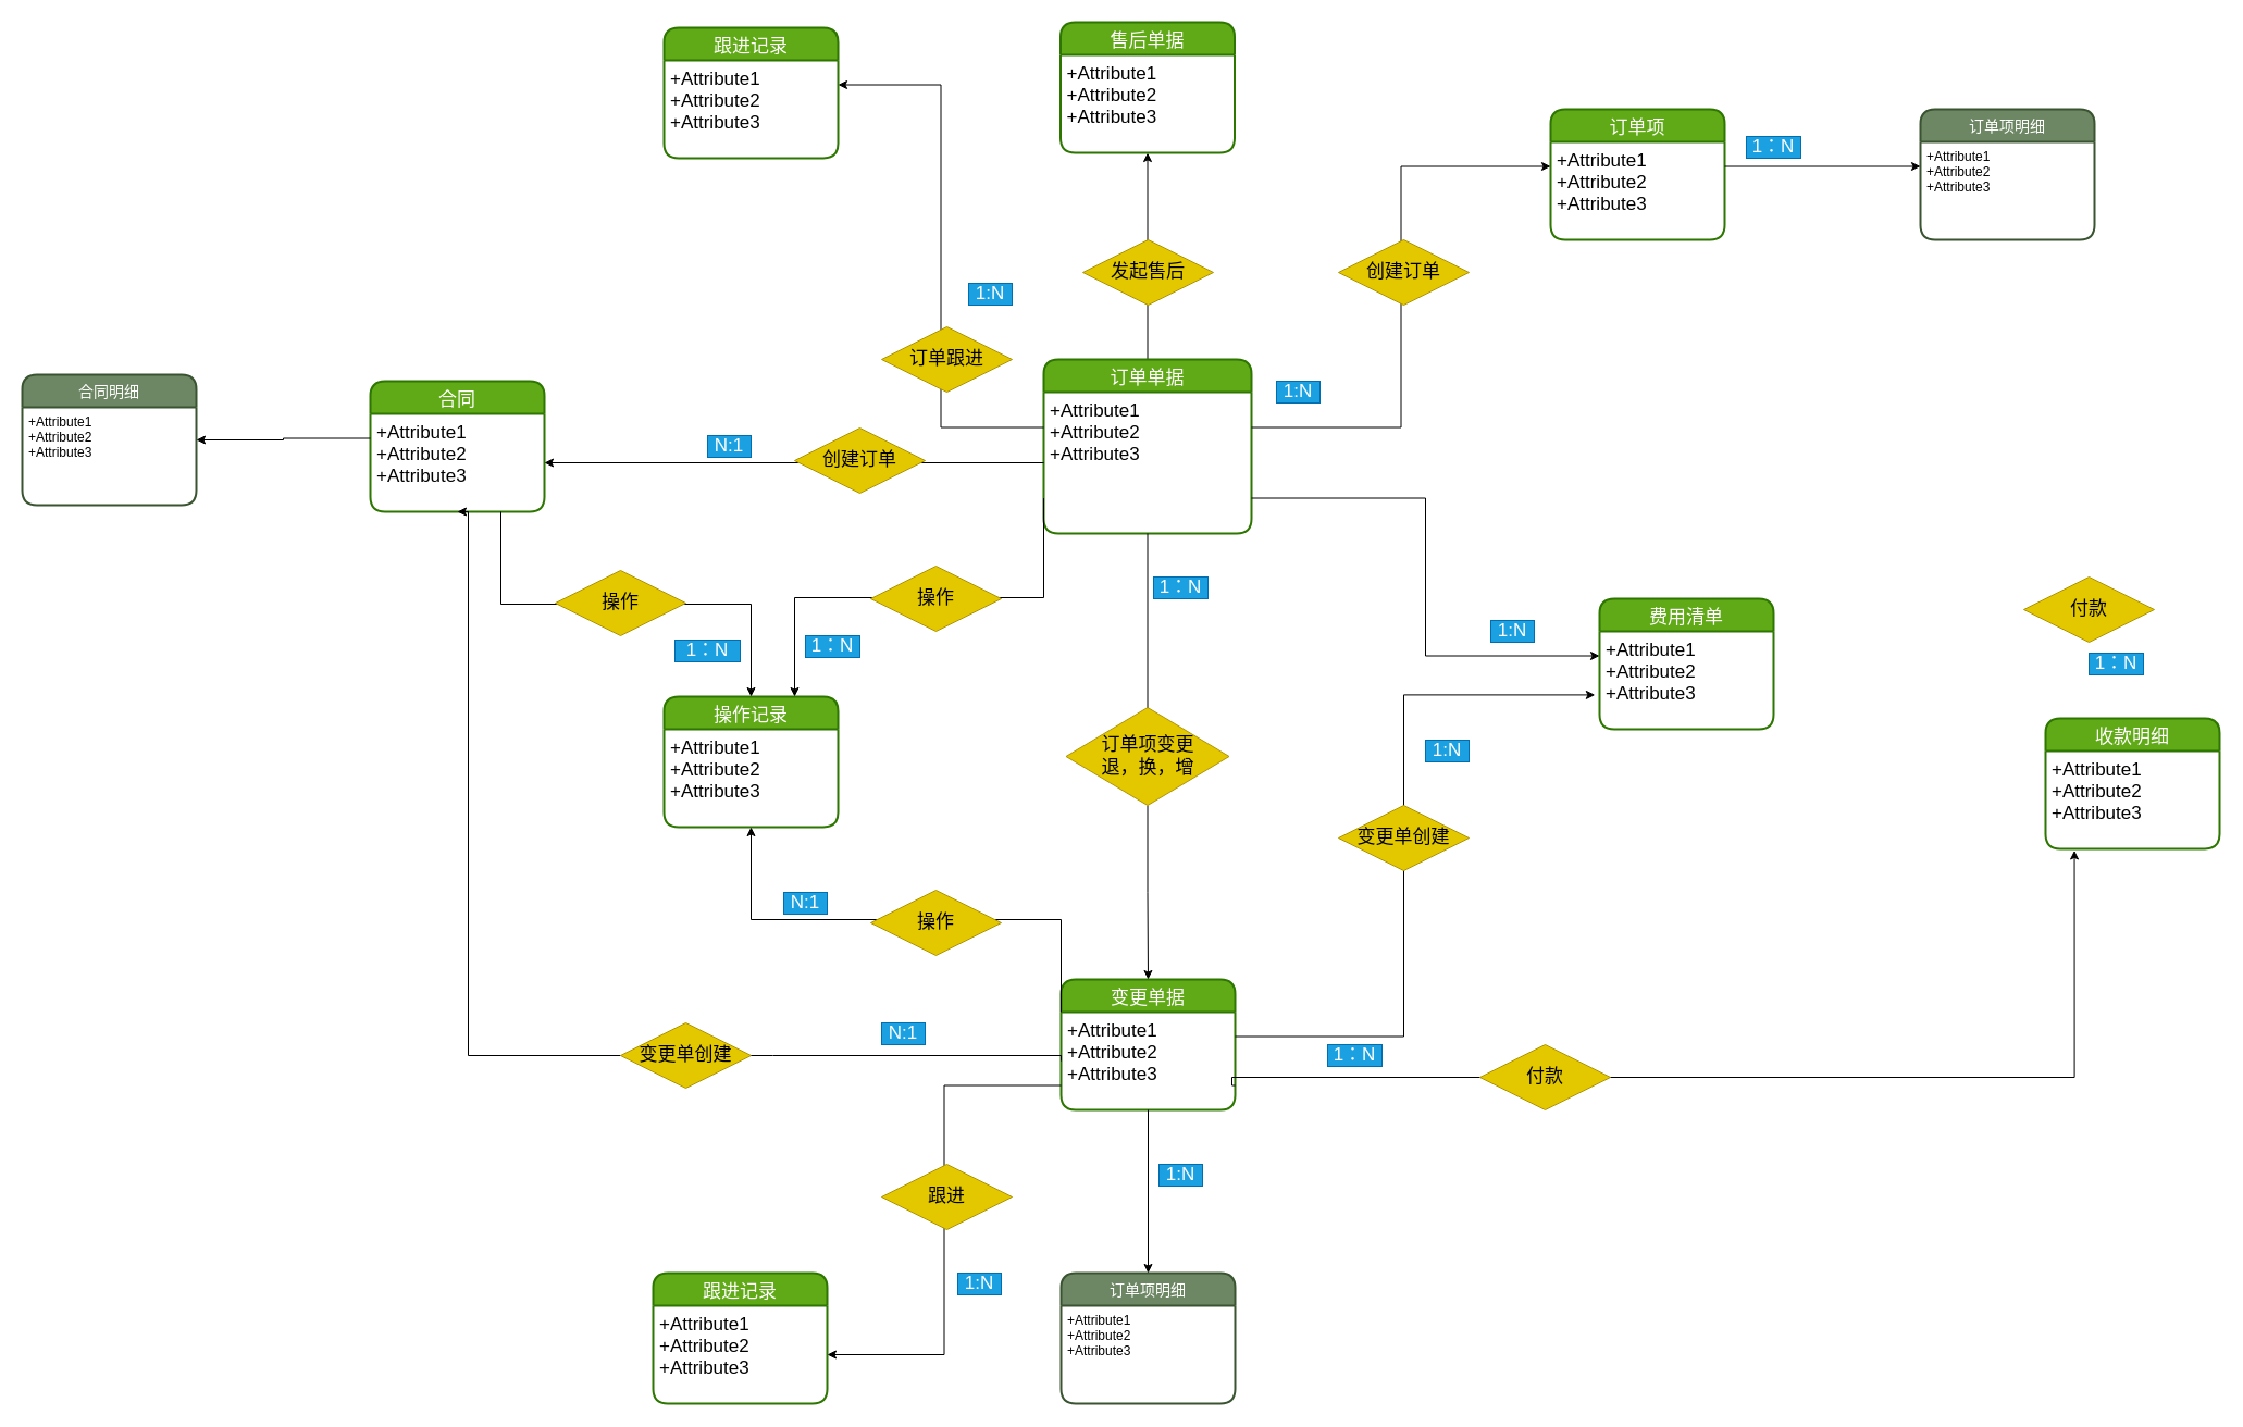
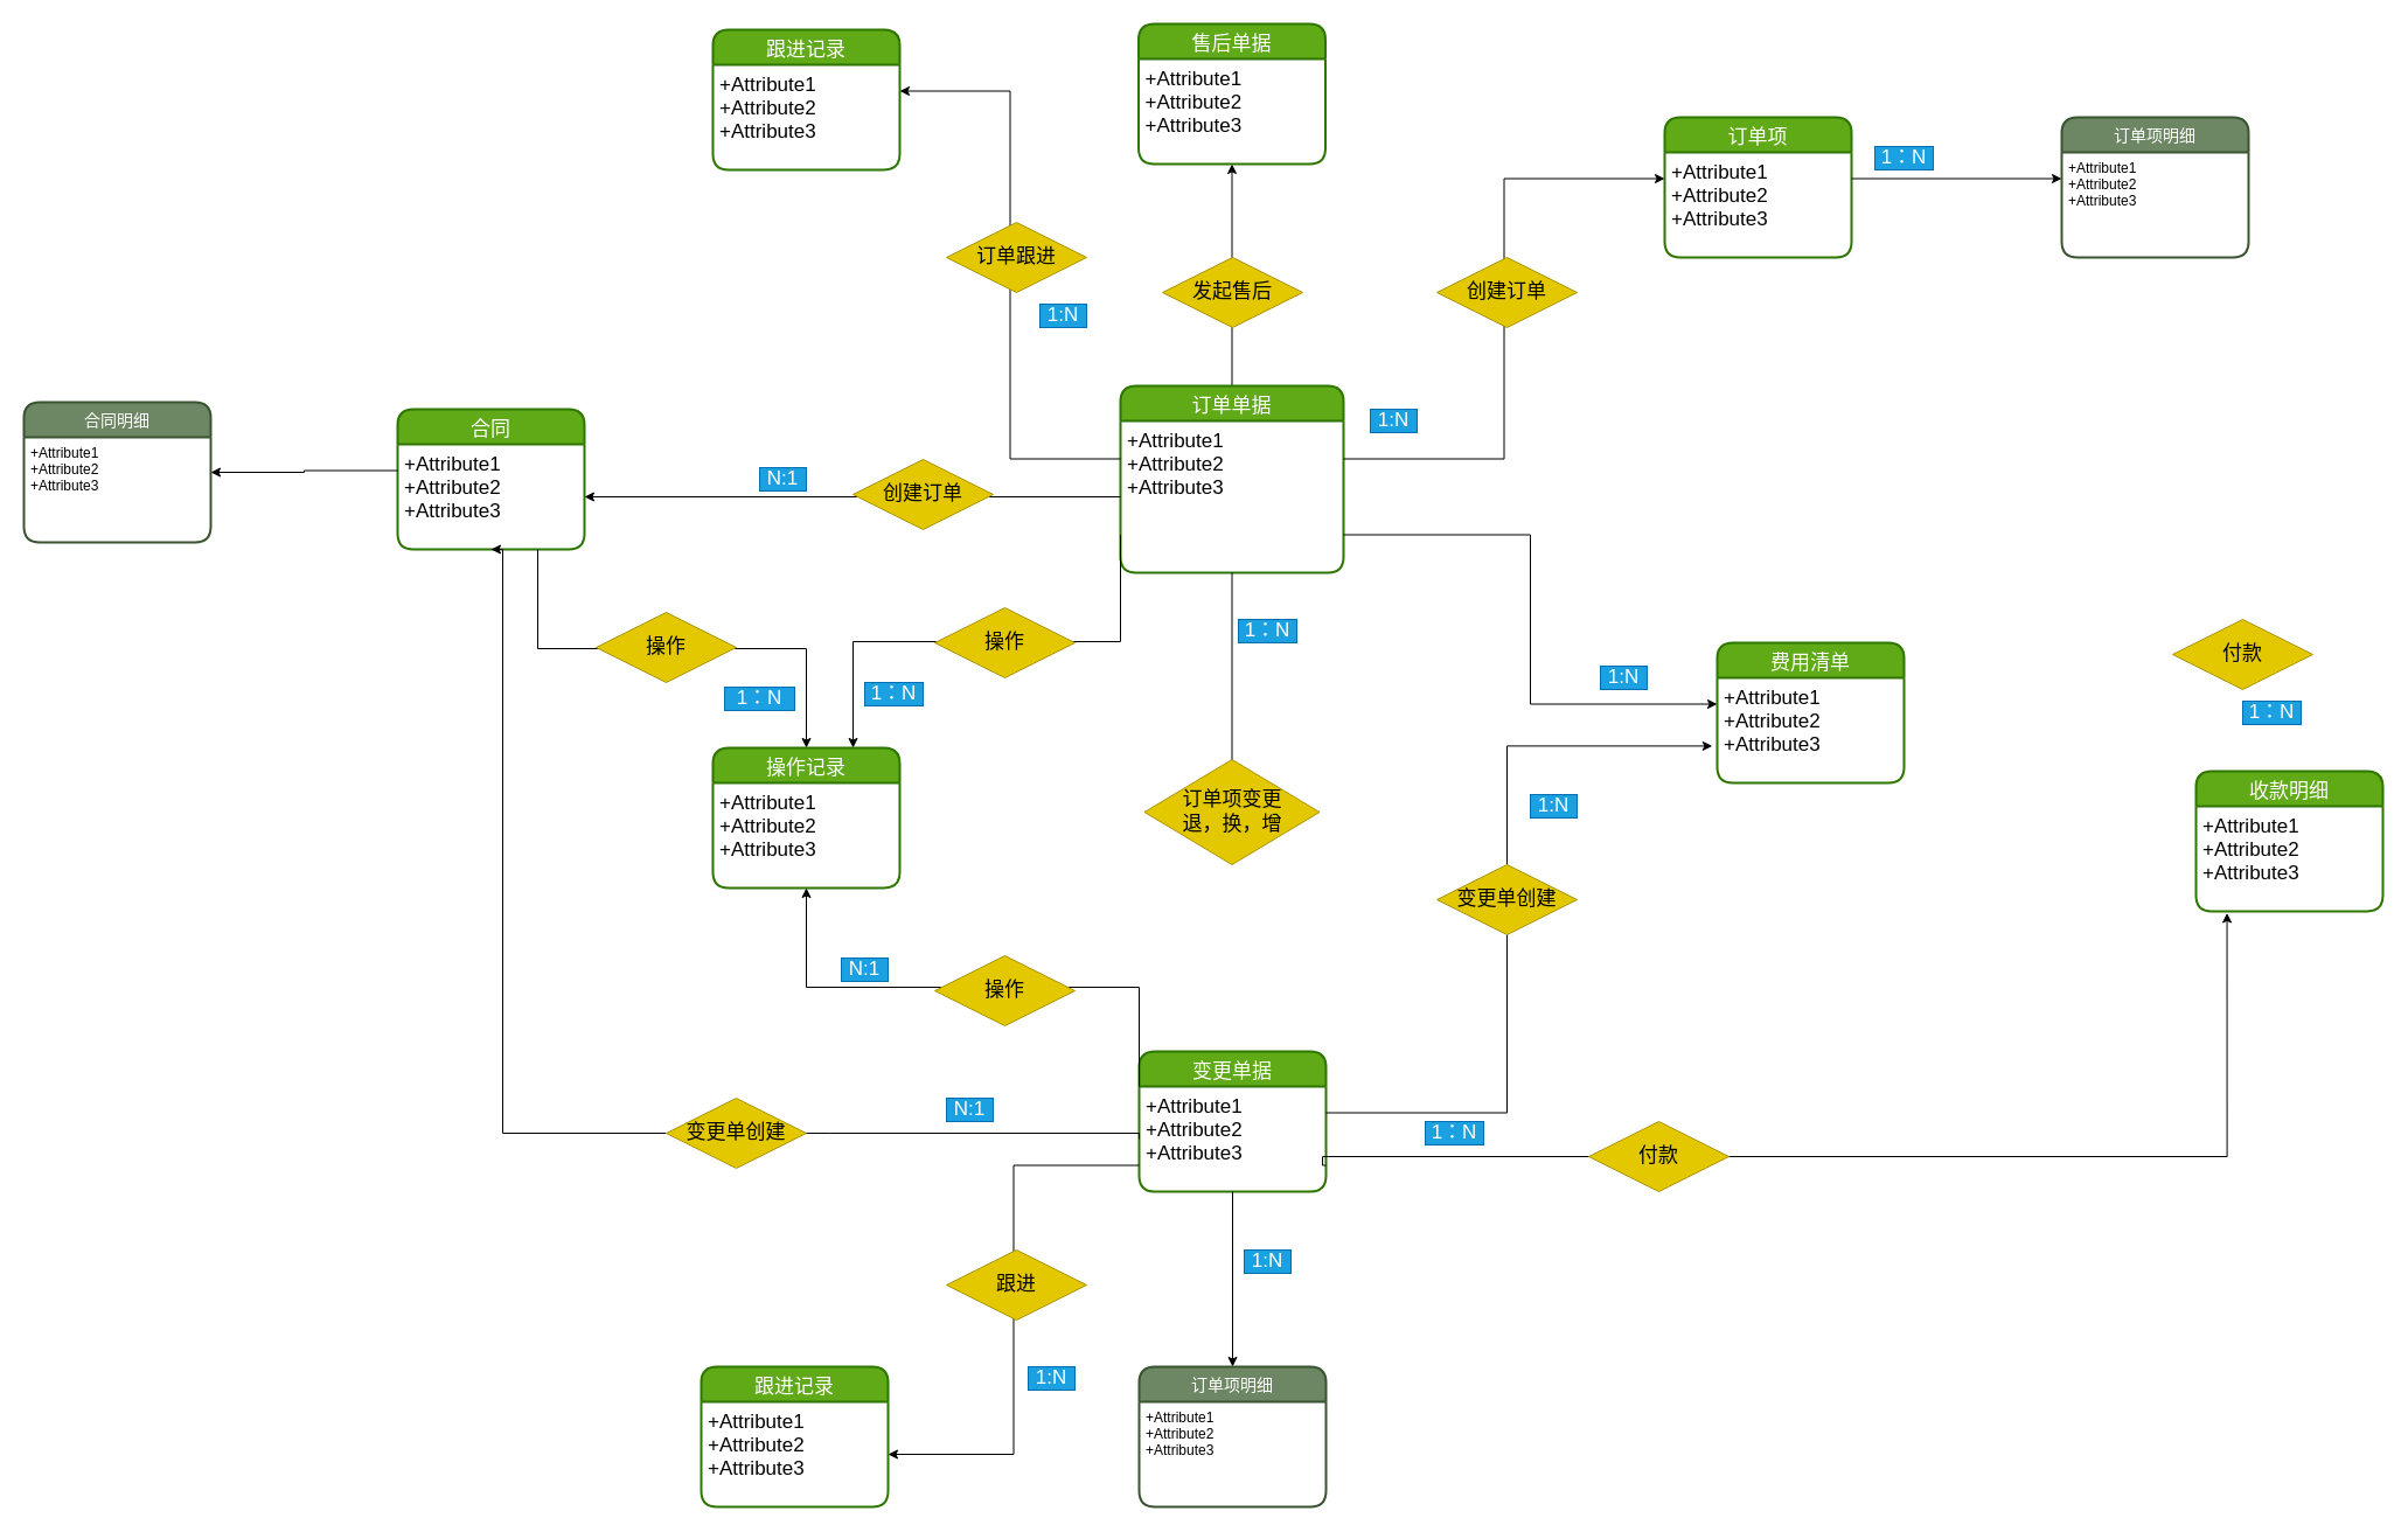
- <mxCell id="57" value="订单跟进" style="shape=rhombus;perimeter=rhombusPerimeter;whiteSpace=wrap;html=1;align=center;fontSize=17;fillColor=#e3c800;strokeColor=#B09500;fontColor=#000000;" vertex="1" parent="1"><mxGeometry x="810" y="300" width="120" height="60" as="geometry" /></mxCell>
+ <mxCell id="57" value="订单跟进" style="shape=rhombus;perimeter=rhombusPerimeter;whiteSpace=wrap;html=1;align=center;fontSize=17;fillColor=#e3c800;strokeColor=#B09500;fontColor=#000000;" vertex="1" parent="1"><mxGeometry x="810" y="190" width="120" height="60" as="geometry" /></mxCell>
- <mxCell id="13" style="edgeStyle=orthogonalEdgeStyle;rounded=0;orthogonalLoop=1;jettySize=auto;html=1;exitX=0.5;exitY=1;exitDx=0;exitDy=0;fontSize=17;startArrow=none;" edge="1" parent="1" source="20" target="9"><mxGeometry relative="1" as="geometry" /></mxCell>
